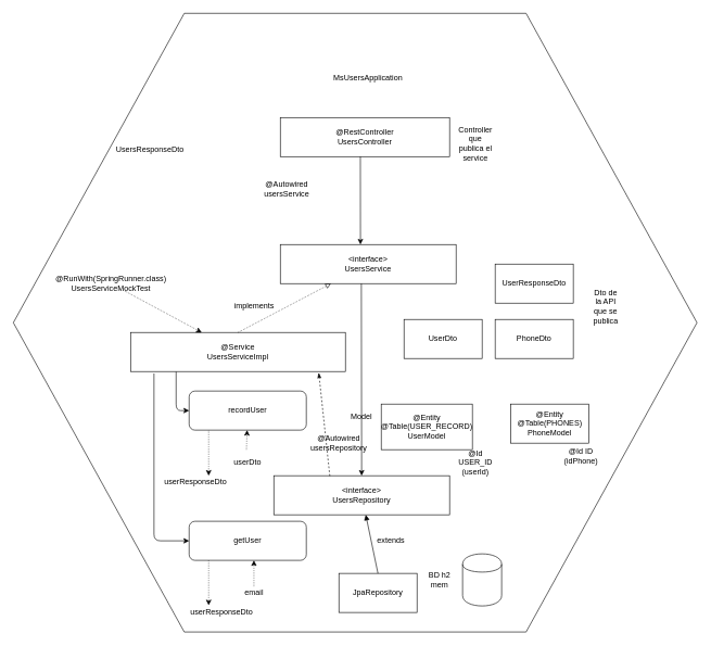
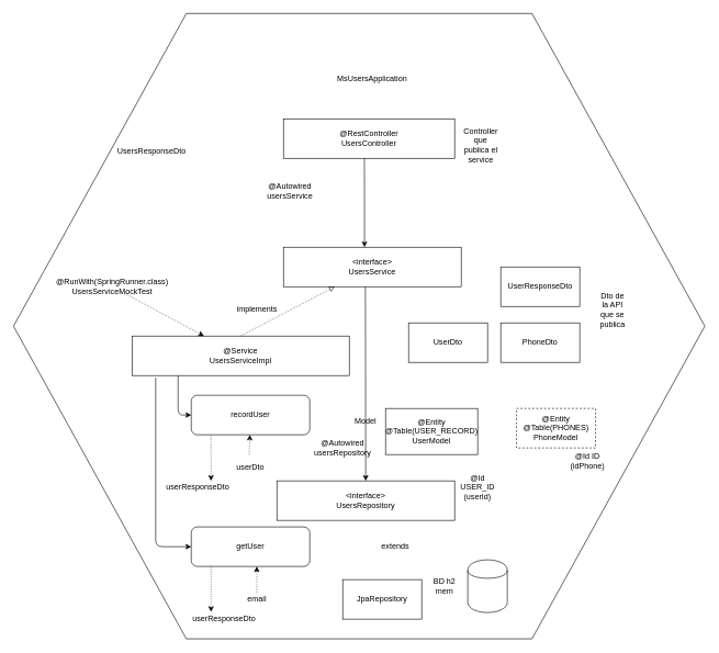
- <mxCell id="12" value="" style="endArrow=none;dashed=1;html=1;exitX=0.876;exitY=1.033;exitDx=0;exitDy=0;startArrow=classicThin;startFill=1;exitPerimeter=0;entryX=0.319;entryY=0.017;entryDx=0;entryDy=0;entryPerimeter=0;" parent="1" source="8" target="6" edge="1"><mxGeometry width="50" height="50" relative="1" as="geometry"><mxPoint x="580" y="460" as="sourcePoint" /><mxPoint x="630" y="410" as="targetPoint" /></mxGeometry></mxCell>
- <mxCell id="20" value="@Entity&lt;br&gt;@Table(PHONES)&lt;br&gt;PhoneModel" style="rounded=0;whiteSpace=wrap;html=1;" parent="1" vertex="1"><mxGeometry x="784" y="620" width="120" height="60" as="geometry" /></mxCell>
+ <mxCell id="20" value="@Entity&lt;br&gt;@Table(PHONES)&lt;br&gt;PhoneModel" style="rounded=0;whiteSpace=wrap;html=1;dashed=1;" parent="1" vertex="1"><mxGeometry x="784" y="620" width="120" height="60" as="geometry" /></mxCell>
- <mxCell id="38" value="@Id USER_ID&lt;br&gt;(userId)" style="text;html=1;strokeColor=none;fillColor=none;align=center;verticalAlign=middle;whiteSpace=wrap;rounded=0;" parent="1" vertex="1"><mxGeometry x="710" y="700" width="40" height="20" as="geometry" /></mxCell>
+ <mxCell id="38" value="@Id USER_ID&lt;br&gt;(userId)" style="text;html=1;strokeColor=none;fillColor=none;align=center;verticalAlign=middle;whiteSpace=wrap;rounded=0;" parent="1" vertex="1"><mxGeometry x="705" y="730" width="40" height="20" as="geometry" /></mxCell>
- <mxCell id="41" value="" style="endArrow=none;html=1;startArrow=block;startFill=1;entryX=0.5;entryY=0;entryDx=0;entryDy=0;" parent="1" source="6" target="40" edge="1"><mxGeometry width="50" height="50" relative="1" as="geometry"><mxPoint x="499.08" y="581.98" as="sourcePoint" /><mxPoint x="554.482" y="740" as="targetPoint" /></mxGeometry></mxCell>
